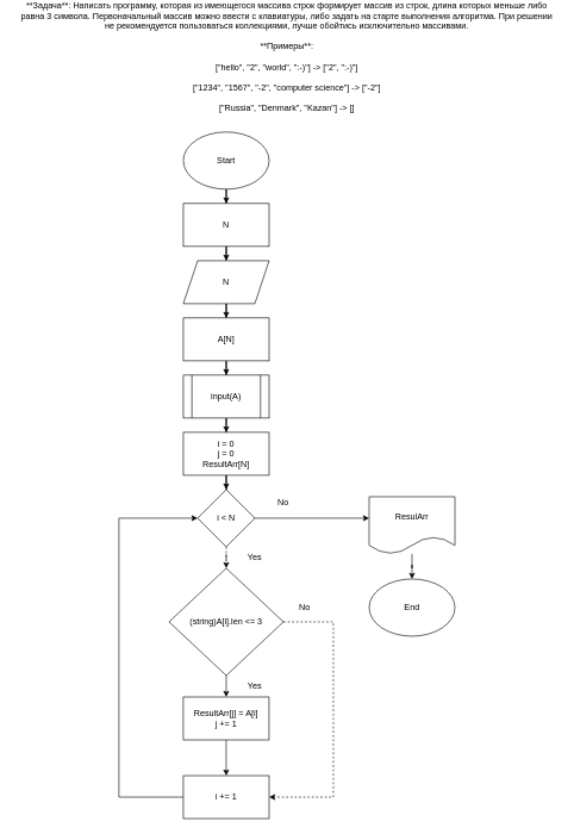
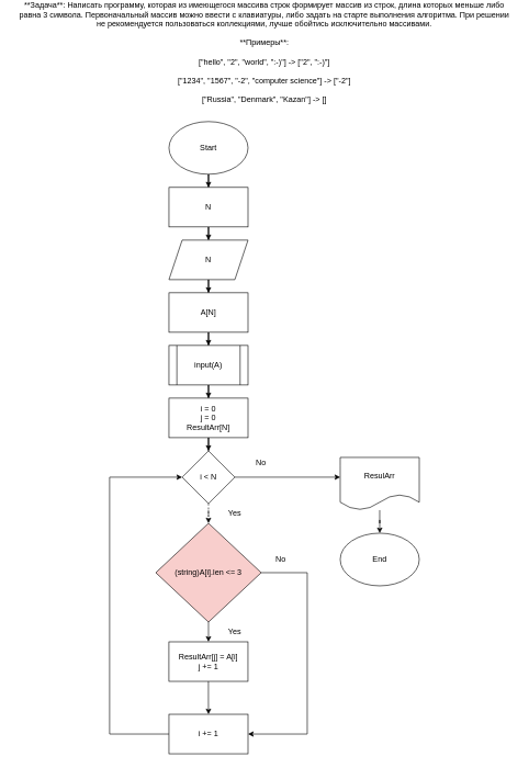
- <mxCell id="24" value="(string)A[i].len &amp;lt;= 3" style="rhombus;whiteSpace=wrap;html=1;" vertex="1" parent="1"><mxGeometry x="236" y="750" width="160" height="150" as="geometry" /></mxCell>
+ <mxCell id="24" value="(string)A[i].len &amp;lt;= 3" style="rhombus;whiteSpace=wrap;html=1;fillColor=#f8cecc;" vertex="1" parent="1"><mxGeometry x="236" y="750" width="160" height="150" as="geometry" /></mxCell>
- <mxCell id="23" style="edgeStyle=orthogonalEdgeStyle;rounded=0;orthogonalLoop=1;jettySize=auto;html=1;entryX=1;entryY=0.5;entryDx=0;entryDy=0;dashed=1;" edge="1" parent="1" source="24" target="18"><mxGeometry relative="1" as="geometry"><Array as="points"><mxPoint x="465.94" y="825" /><mxPoint x="465.94" y="1070" /></Array></mxGeometry></mxCell>
+ <mxCell id="23" style="edgeStyle=orthogonalEdgeStyle;rounded=0;orthogonalLoop=1;jettySize=auto;html=1;entryX=1;entryY=0.5;entryDx=0;entryDy=0;" edge="1" parent="1" source="24" target="18"><mxGeometry relative="1" as="geometry"><Array as="points"><mxPoint x="465.94" y="825" /><mxPoint x="465.94" y="1070" /></Array></mxGeometry></mxCell>
